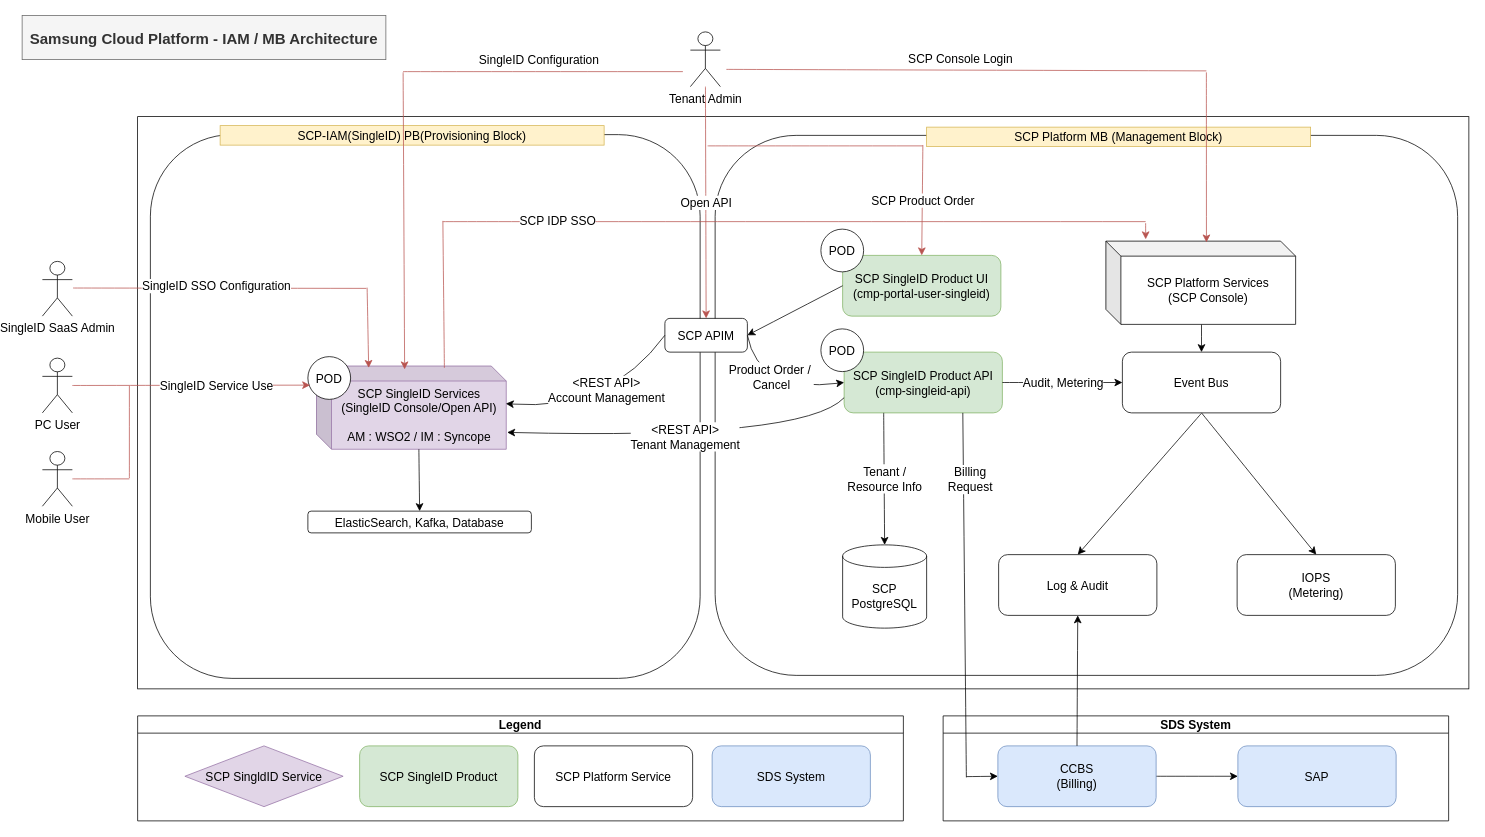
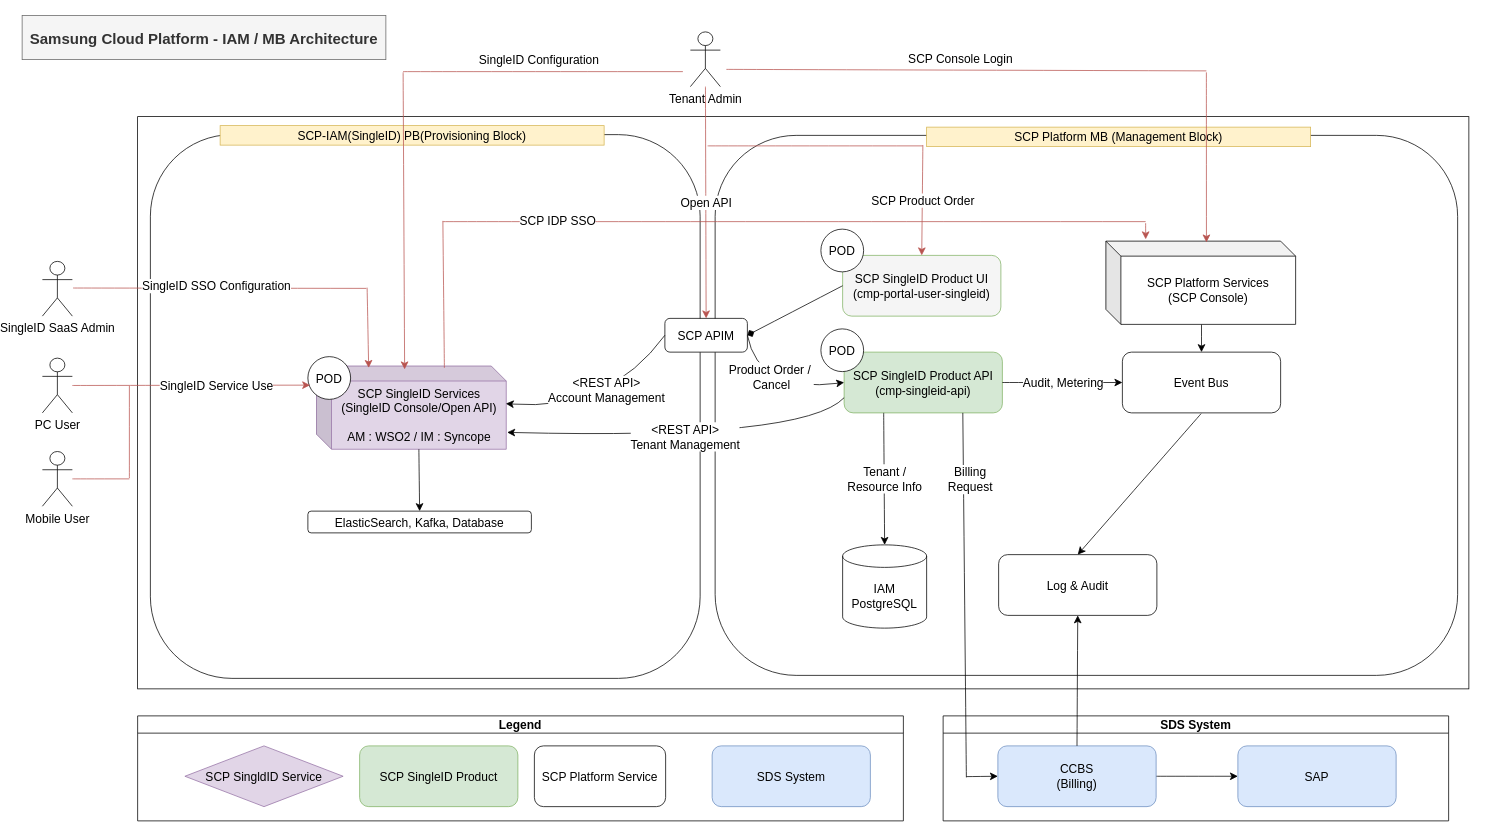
- <mxCell id="11" value="SCP SingleID Product UI&lt;br&gt;(cmp-portal-user-singleid)" style="rounded=1;whiteSpace=wrap;html=1;fontSize=16;fillColor=#d5e8d4;strokeColor=#82b366;" parent="1" vertex="1"><mxGeometry x="1114" y="340" width="211" height="81" as="geometry" /></mxCell>
+ <mxCell id="11" value="SCP SingleID Product UI&lt;br&gt;(cmp-portal-user-singleid)" style="rounded=1;whiteSpace=wrap;html=1;fontSize=16;fillColor=#f5f5f5;strokeColor=#82b366;" parent="1" vertex="1"><mxGeometry x="1114" y="340" width="211" height="81" as="geometry" /></mxCell>
- <mxCell id="41" value="" style="endArrow=classic;html=1;rounded=0;fontSize=12;startSize=8;endSize=8;curved=1;entryX=1;entryY=0.5;entryDx=0;entryDy=0;exitX=0;exitY=0.5;exitDx=0;exitDy=0;" parent="1" source="11" target="31" edge="1"><mxGeometry width="50" height="50" relative="1" as="geometry"><mxPoint x="833" y="703" as="sourcePoint" /><mxPoint x="883" y="653" as="targetPoint" /></mxGeometry></mxCell>
+ <mxCell id="41" value="" style="endArrow=diamond;html=1;rounded=0;fontSize=12;startSize=8;endSize=8;curved=1;entryX=1;entryY=0.5;entryDx=0;entryDy=0;exitX=0;exitY=0.5;exitDx=0;exitDy=0;" parent="1" source="11" target="31" edge="1"><mxGeometry width="50" height="50" relative="1" as="geometry"><mxPoint x="833" y="703" as="sourcePoint" /><mxPoint x="883" y="653" as="targetPoint" /></mxGeometry></mxCell>
- <mxCell id="29" value="" style="endArrow=classic;html=1;rounded=0;fontSize=12;startSize=8;endSize=8;curved=1;entryX=0.5;entryY=0;entryDx=0;entryDy=0;exitX=0.5;exitY=1;exitDx=0;exitDy=0;" parent="1" source="13" target="24" edge="1"><mxGeometry width="50" height="50" relative="1" as="geometry"><mxPoint x="1383" y="703" as="sourcePoint" /><mxPoint x="1433" y="653" as="targetPoint" /></mxGeometry></mxCell>
- <mxCell id="24" value="IOPS&lt;br&gt;(Metering)" style="rounded=1;whiteSpace=wrap;html=1;fontSize=16;" parent="1" vertex="1"><mxGeometry x="1640" y="739" width="211" height="81" as="geometry" /></mxCell>
- <mxCell id="20" value="SCP&lt;br&gt;PostgreSQL" style="shape=cylinder3;whiteSpace=wrap;html=1;boundedLbl=1;backgroundOutline=1;size=15;fontSize=16;" parent="1" vertex="1"><mxGeometry x="1114" y="726" width="112" height="111" as="geometry" /></mxCell>
+ <mxCell id="20" value="IAM&lt;br&gt;PostgreSQL" style="shape=cylinder3;whiteSpace=wrap;html=1;boundedLbl=1;backgroundOutline=1;size=15;fontSize=16;" parent="1" vertex="1"><mxGeometry x="1114" y="726" width="112" height="111" as="geometry" /></mxCell>
- <mxCell id="45" value="SCP Platform Service" style="rounded=1;whiteSpace=wrap;html=1;fontSize=16;" parent="42" vertex="1"><mxGeometry x="529" y="40" width="211" height="81" as="geometry" /></mxCell>
+ <mxCell id="45" value="SCP Platform Service" style="rounded=1;whiteSpace=wrap;html=1;fontSize=16;" parent="42" vertex="1"><mxGeometry x="529" y="40" width="175" height="81" as="geometry" /></mxCell>
